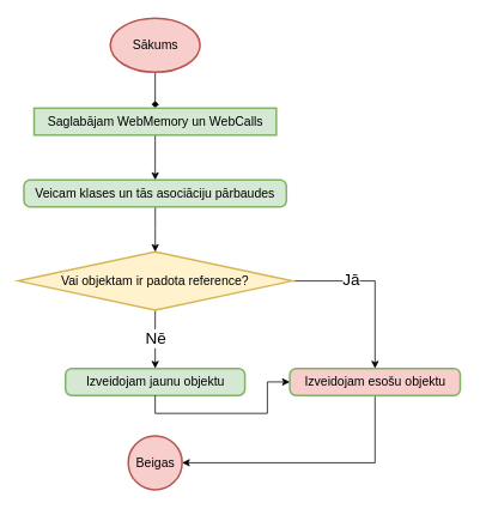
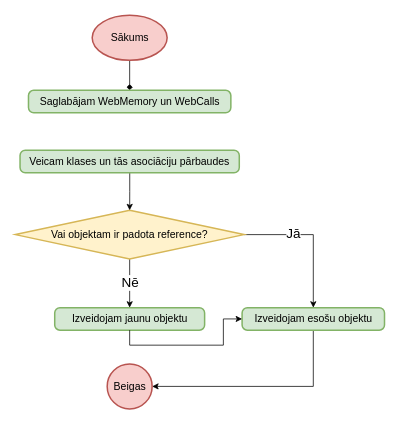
- <mxCell id="5" value="Saglabājam WebMemory un WebCalls" style="whiteSpace=wrap;html=1;absoluteArcSize=1;arcSize=14;strokeWidth=2;fontSize=14;fillColor=#d5e8d4;strokeColor=#82b366;rounded=0;" parent="1" vertex="1"><mxGeometry x="37.5" y="120" width="270" height="30" as="geometry" /></mxCell>
+ <mxCell id="5" value="Saglabājam WebMemory un WebCalls" style="rounded=1;whiteSpace=wrap;html=1;absoluteArcSize=1;arcSize=14;strokeWidth=2;fontSize=14;fillColor=#d5e8d4;strokeColor=#82b366;" parent="1" vertex="1"><mxGeometry x="37.5" y="120" width="270" height="30" as="geometry" /></mxCell>
- <mxCell id="4" style="edgeStyle=orthogonalEdgeStyle;rounded=0;orthogonalLoop=1;jettySize=auto;html=1;entryX=0.5;entryY=0;entryDx=0;entryDy=0;" parent="1" source="5" target="17" edge="1"><mxGeometry relative="1" as="geometry" /></mxCell>
- <mxCell id="11" value="Izveidojam esošu objektu" style="rounded=1;whiteSpace=wrap;html=1;absoluteArcSize=1;arcSize=14;strokeWidth=2;fontSize=14;fillColor=#f8cecc;strokeColor=#82b366;" parent="1" vertex="1"><mxGeometry x="322.5" y="410" width="190" height="30" as="geometry" /></mxCell>
+ <mxCell id="11" value="Izveidojam esošu objektu" style="rounded=1;whiteSpace=wrap;html=1;absoluteArcSize=1;arcSize=14;strokeWidth=2;fontSize=14;fillColor=#d5e8d4;strokeColor=#82b366;" parent="1" vertex="1"><mxGeometry x="322.5" y="410" width="190" height="30" as="geometry" /></mxCell>
